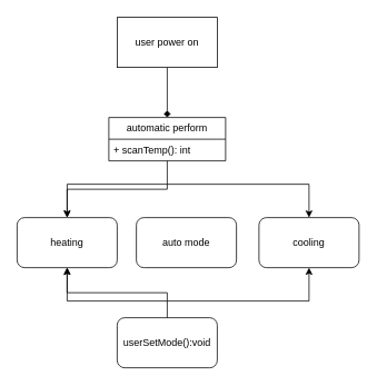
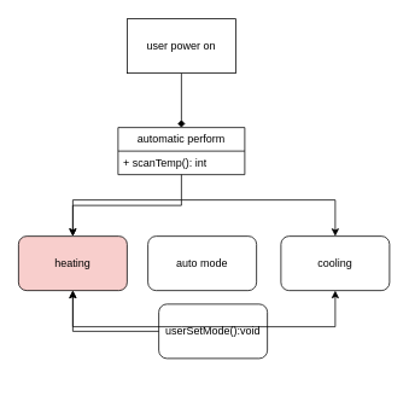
- <mxCell id="6" value="heating" style="rounded=1;whiteSpace=wrap;html=1;" vertex="1" parent="1"><mxGeometry x="20" y="260" width="120" height="60" as="geometry" /></mxCell>
+ <mxCell id="6" value="heating" style="rounded=1;whiteSpace=wrap;html=1;fillColor=#f8cecc;" vertex="1" parent="1"><mxGeometry x="20" y="260" width="120" height="60" as="geometry" /></mxCell>
- <mxCell id="12" value="userSetMode():void" style="rounded=1;whiteSpace=wrap;html=1;" vertex="1" parent="1"><mxGeometry x="140" y="380" width="120" height="60" as="geometry" /></mxCell>
+ <mxCell id="12" value="userSetMode():void" style="rounded=1;whiteSpace=wrap;html=1;" vertex="1" parent="1"><mxGeometry x="175" y="335" width="120" height="60" as="geometry" /></mxCell>
